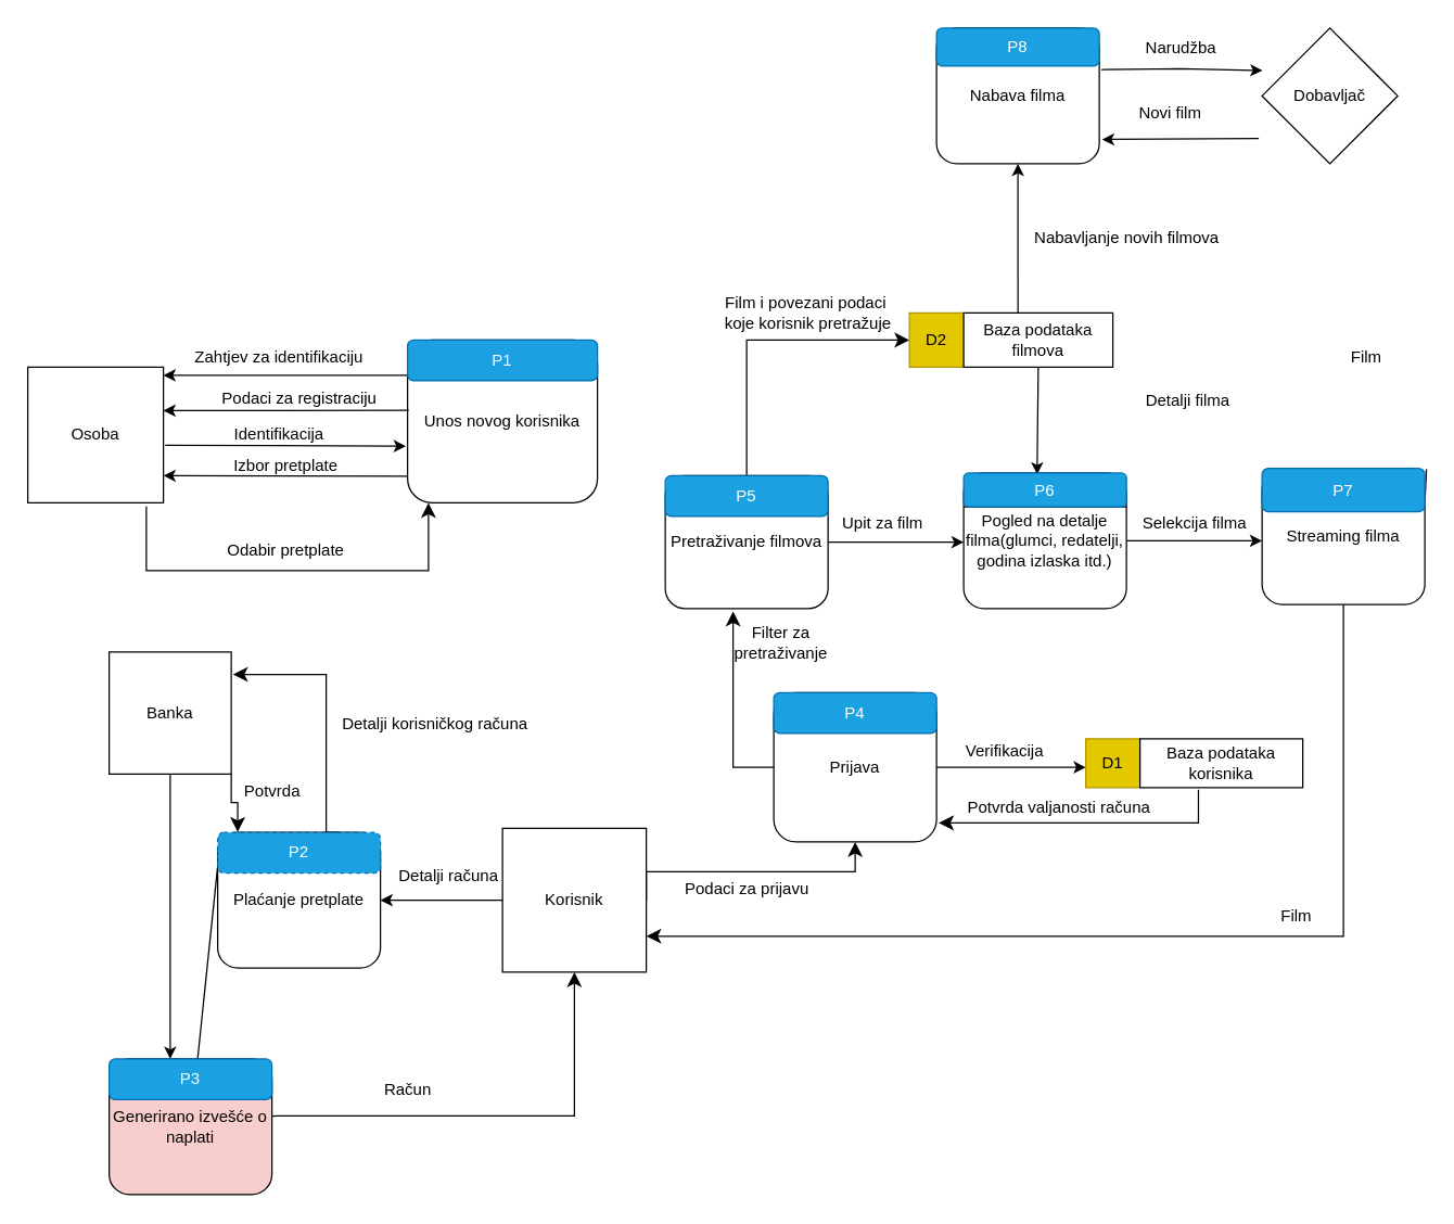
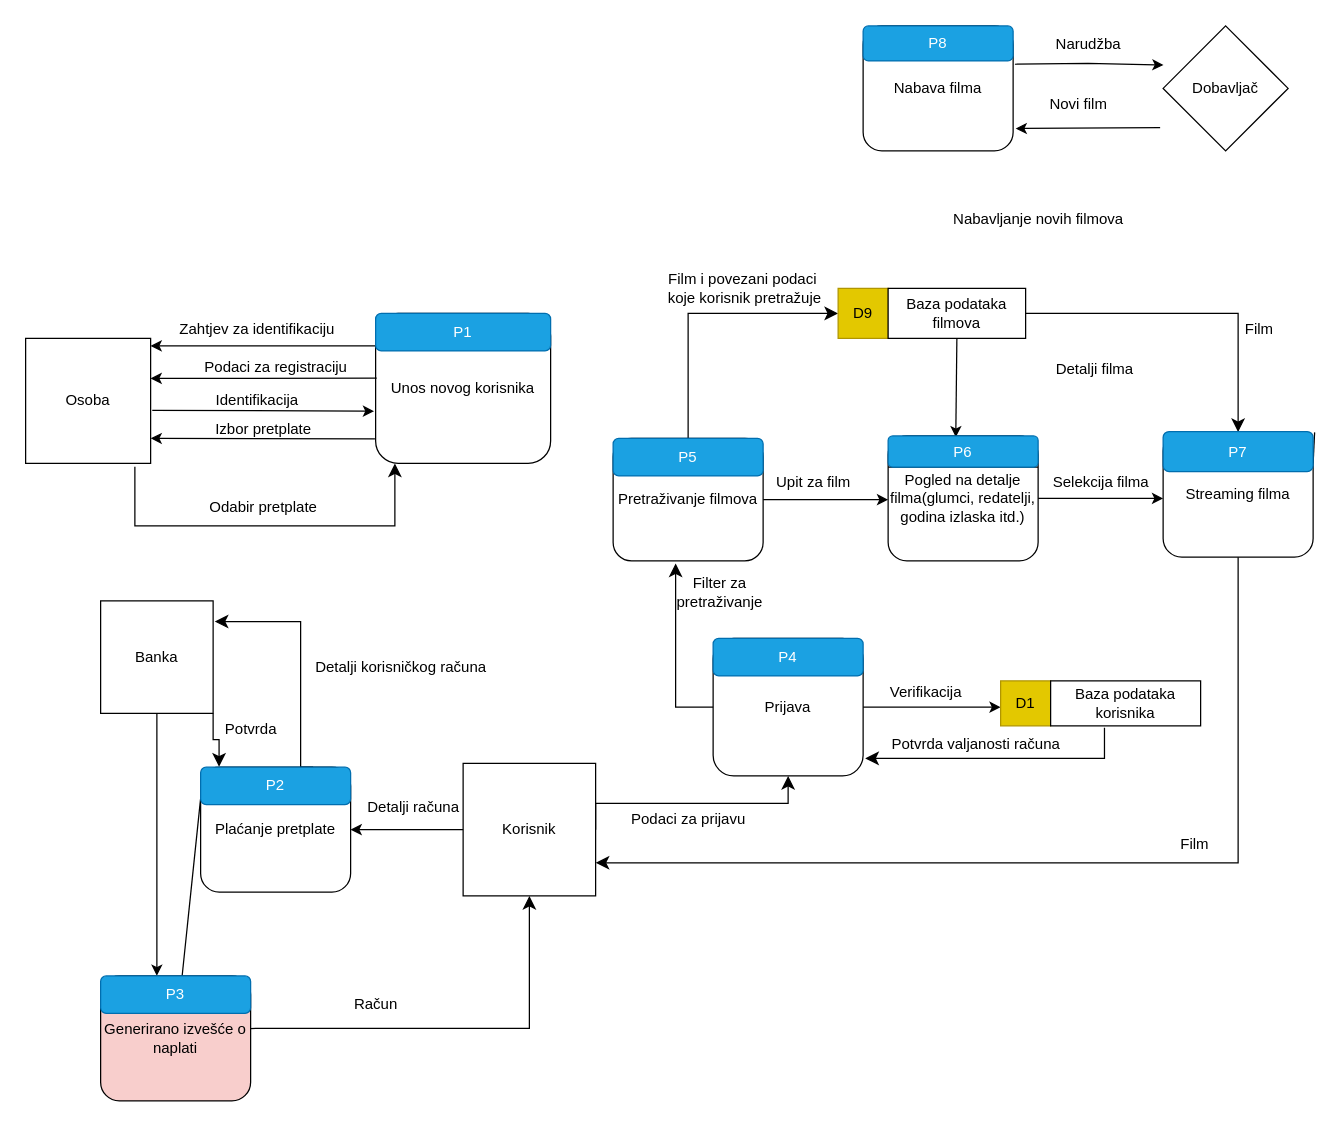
- <mxCell id="52" value="" style="endArrow=classic;html=1;rounded=0;entryX=0.5;entryY=1;entryDx=0;entryDy=0;exitX=0.364;exitY=0;exitDx=0;exitDy=0;exitPerimeter=0;" edge="1" parent="1" source="44" target="46"><mxGeometry width="50" height="50" relative="1" as="geometry"><mxPoint x="750" y="220" as="sourcePoint" /><mxPoint x="910" y="110" as="targetPoint" /></mxGeometry></mxCell>
- <mxCell id="43" value="D2" style="rounded=0;whiteSpace=wrap;html=1;fillColor=#e3c800;fontColor=#000000;strokeColor=#B09500;" vertex="1" parent="1"><mxGeometry x="670" y="230" width="40" height="40" as="geometry" /></mxCell>
+ <mxCell id="43" value="D9" style="rounded=0;whiteSpace=wrap;html=1;fillColor=#e3c800;fontColor=#000000;strokeColor=#B09500;" vertex="1" parent="1"><mxGeometry x="670" y="230" width="40" height="40" as="geometry" /></mxCell>
+ <mxCell id="47" value="" style="edgeStyle=elbowEdgeStyle;elbow=vertical;endArrow=classic;html=1;curved=0;rounded=0;endSize=8;startSize=8;exitX=1;exitY=0.5;exitDx=0;exitDy=0;entryX=0.5;entryY=0;entryDx=0;entryDy=0;" edge="1" parent="1" source="44" target="29"><mxGeometry width="50" height="50" relative="1" as="geometry"><mxPoint x="810" y="240" as="sourcePoint" /><mxPoint x="860" y="190" as="targetPoint" /><Array as="points"><mxPoint x="860" y="250" /></Array></mxGeometry></mxCell>
- <mxCell id="73" value="P2" style="rounded=1;whiteSpace=wrap;html=1;fillColor=#1ba1e2;fontColor=#ffffff;strokeColor=#006EAF;dashed=1;" vertex="1" parent="1"><mxGeometry x="160" y="613" width="120" height="30" as="geometry" /></mxCell>
+ <mxCell id="73" value="P2" style="rounded=1;whiteSpace=wrap;html=1;fillColor=#1ba1e2;fontColor=#ffffff;strokeColor=#006EAF;" vertex="1" parent="1"><mxGeometry x="160" y="613" width="120" height="30" as="geometry" /></mxCell>
